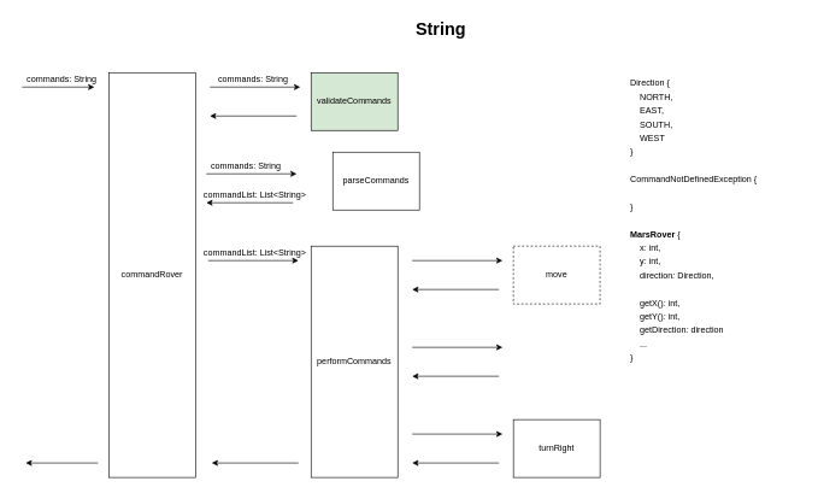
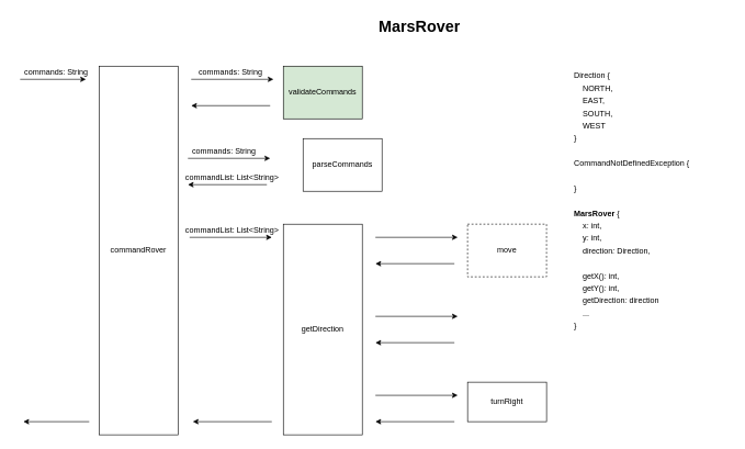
- <mxCell id="28" value="&lt;h1&gt;String&lt;/h1&gt;" style="text;html=1;strokeColor=none;fillColor=none;spacing=5;spacingTop=-20;whiteSpace=wrap;overflow=hidden;rounded=0;labelBackgroundColor=none;fontFamily=Helvetica;fontColor=#000000;align=left;" parent="1" vertex="1"><mxGeometry x="570" width="140" height="40" as="geometry" y="20" /></mxCell>
+ <mxCell id="28" value="&lt;h1&gt;MarsRover&lt;/h1&gt;" style="text;html=1;strokeColor=none;fillColor=none;spacing=5;spacingTop=-20;whiteSpace=wrap;overflow=hidden;rounded=0;labelBackgroundColor=none;fontFamily=Helvetica;fontColor=#000000;align=left;" parent="1" vertex="1"><mxGeometry x="570" width="140" height="40" as="geometry" y="20" /></mxCell>
- <mxCell id="7" value="performCommands" style="rounded=0;whiteSpace=wrap;html=1;" parent="1" vertex="1"><mxGeometry x="430" y="340" width="120" height="320" as="geometry" /></mxCell>
+ <mxCell id="7" value="getDirection" style="rounded=0;whiteSpace=wrap;html=1;" parent="1" vertex="1"><mxGeometry x="430" y="340" width="120" height="320" as="geometry" /></mxCell>
- <mxCell id="6" value="turnRight" style="rounded=0;whiteSpace=wrap;html=1;" parent="1" vertex="1"><mxGeometry x="710" y="580" width="120" height="80" as="geometry" /></mxCell>
+ <mxCell id="6" value="turnRight" style="rounded=0;whiteSpace=wrap;html=1;" parent="1" vertex="1"><mxGeometry x="710" y="580" width="120" height="60" as="geometry" /></mxCell>
